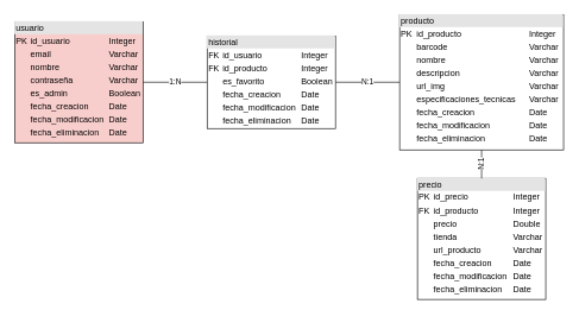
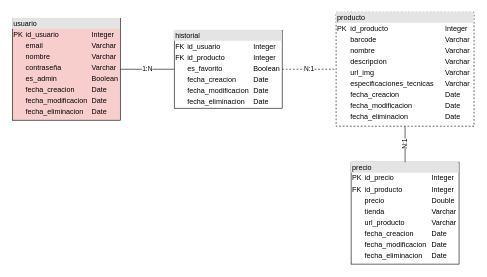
- <mxCell id="7" value="N:1" style="edgeStyle=orthogonalEdgeStyle;rounded=0;orthogonalLoop=1;jettySize=auto;html=1;entryX=0;entryY=0.5;entryDx=0;entryDy=0;endArrow=none;endFill=0;" edge="1" parent="1" source="8" target="6"><mxGeometry relative="1" as="geometry" /></mxCell>
+ <mxCell id="7" value="N:1" style="edgeStyle=orthogonalEdgeStyle;rounded=0;orthogonalLoop=1;jettySize=auto;html=1;entryX=0;entryY=0.5;entryDx=0;entryDy=0;endArrow=none;endFill=0;dashed=1;" edge="1" parent="1" source="8" target="6"><mxGeometry relative="1" as="geometry" /></mxCell>
- <mxCell id="6" value="&lt;div style=&quot;box-sizing:border-box;width:100%;background:#e4e4e4;padding:2px;&quot;&gt;producto&lt;/div&gt;&lt;table style=&quot;width:100%;font-size:1em;&quot; cellpadding=&quot;2&quot; cellspacing=&quot;0&quot;&gt;&lt;tbody&gt;&lt;tr&gt;&lt;td&gt;PK&lt;br&gt;&lt;/td&gt;&lt;td&gt;id_producto&lt;/td&gt;&lt;td&gt;Integer&lt;/td&gt;&lt;/tr&gt;&lt;tr&gt;&lt;td&gt;&lt;br&gt;&lt;/td&gt;&lt;td&gt;barcode&lt;/td&gt;&lt;td&gt;Varchar&lt;/td&gt;&lt;/tr&gt;&lt;tr&gt;&lt;td&gt;&lt;br&gt;&lt;/td&gt;&lt;td&gt;nombre&lt;br&gt;&lt;/td&gt;&lt;td&gt;Varchar&lt;br&gt;&lt;/td&gt;&lt;/tr&gt;&lt;tr&gt;&lt;td&gt;&lt;/td&gt;&lt;td&gt;descripcion&lt;/td&gt;&lt;td&gt;Varchar&lt;br&gt;&lt;/td&gt;&lt;/tr&gt;&lt;tr&gt;&lt;td&gt;&lt;br&gt;&lt;/td&gt;&lt;td&gt;url_img&lt;/td&gt;&lt;td&gt;Varchar&lt;/td&gt;&lt;/tr&gt;&lt;tr&gt;&lt;td&gt;&lt;br&gt;&lt;/td&gt;&lt;td&gt;especificaciones_tecnicas&lt;/td&gt;&lt;td&gt;Varchar&lt;/td&gt;&lt;/tr&gt;&lt;tr&gt;&lt;td&gt;&lt;br&gt;&lt;/td&gt;&lt;td&gt;fecha_creacion&lt;br&gt;&lt;/td&gt;&lt;td&gt;Date&lt;/td&gt;&lt;/tr&gt;&lt;tr&gt;&lt;td&gt;&lt;br&gt;&lt;/td&gt;&lt;td&gt;fecha_modificacion&lt;br&gt;&lt;/td&gt;&lt;td&gt;Date&lt;br&gt;&lt;/td&gt;&lt;/tr&gt;&lt;tr&gt;&lt;td&gt;&lt;br&gt;&lt;/td&gt;&lt;td&gt;fecha_eliminacion&lt;br&gt;&lt;/td&gt;&lt;td&gt;Date&lt;br&gt;&lt;/td&gt;&lt;/tr&gt;&lt;/tbody&gt;&lt;/table&gt;" style="verticalAlign=top;align=left;overflow=fill;html=1;" parent="1" vertex="1"><mxGeometry x="560" y="20" width="230" height="190" as="geometry" /></mxCell>
+ <mxCell id="6" value="&lt;div style=&quot;box-sizing:border-box;width:100%;background:#e4e4e4;padding:2px;&quot;&gt;producto&lt;/div&gt;&lt;table style=&quot;width:100%;font-size:1em;&quot; cellpadding=&quot;2&quot; cellspacing=&quot;0&quot;&gt;&lt;tbody&gt;&lt;tr&gt;&lt;td&gt;PK&lt;br&gt;&lt;/td&gt;&lt;td&gt;id_producto&lt;/td&gt;&lt;td&gt;Integer&lt;/td&gt;&lt;/tr&gt;&lt;tr&gt;&lt;td&gt;&lt;br&gt;&lt;/td&gt;&lt;td&gt;barcode&lt;/td&gt;&lt;td&gt;Varchar&lt;/td&gt;&lt;/tr&gt;&lt;tr&gt;&lt;td&gt;&lt;br&gt;&lt;/td&gt;&lt;td&gt;nombre&lt;br&gt;&lt;/td&gt;&lt;td&gt;Varchar&lt;br&gt;&lt;/td&gt;&lt;/tr&gt;&lt;tr&gt;&lt;td&gt;&lt;/td&gt;&lt;td&gt;descripcion&lt;/td&gt;&lt;td&gt;Varchar&lt;br&gt;&lt;/td&gt;&lt;/tr&gt;&lt;tr&gt;&lt;td&gt;&lt;br&gt;&lt;/td&gt;&lt;td&gt;url_img&lt;/td&gt;&lt;td&gt;Varchar&lt;/td&gt;&lt;/tr&gt;&lt;tr&gt;&lt;td&gt;&lt;br&gt;&lt;/td&gt;&lt;td&gt;especificaciones_tecnicas&lt;/td&gt;&lt;td&gt;Varchar&lt;/td&gt;&lt;/tr&gt;&lt;tr&gt;&lt;td&gt;&lt;br&gt;&lt;/td&gt;&lt;td&gt;fecha_creacion&lt;br&gt;&lt;/td&gt;&lt;td&gt;Date&lt;/td&gt;&lt;/tr&gt;&lt;tr&gt;&lt;td&gt;&lt;br&gt;&lt;/td&gt;&lt;td&gt;fecha_modificacion&lt;br&gt;&lt;/td&gt;&lt;td&gt;Date&lt;br&gt;&lt;/td&gt;&lt;/tr&gt;&lt;tr&gt;&lt;td&gt;&lt;br&gt;&lt;/td&gt;&lt;td&gt;fecha_eliminacion&lt;br&gt;&lt;/td&gt;&lt;td&gt;Date&lt;br&gt;&lt;/td&gt;&lt;/tr&gt;&lt;/tbody&gt;&lt;/table&gt;" style="verticalAlign=top;align=left;overflow=fill;html=1;dashed=1;" parent="1" vertex="1"><mxGeometry x="560" y="20" width="230" height="190" as="geometry" /></mxCell>
- <mxCell id="4" value="&lt;div style=&quot;box-sizing:border-box;width:100%;background:#e4e4e4;padding:2px;&quot;&gt;precio&lt;/div&gt;&lt;table style=&quot;width:100%;font-size:1em;&quot; cellpadding=&quot;2&quot; cellspacing=&quot;0&quot;&gt;&lt;tbody&gt;&lt;tr&gt;&lt;td&gt;PK&lt;br&gt;&lt;/td&gt;&lt;td&gt;id_precio&lt;/td&gt;&lt;td&gt;Integer&lt;/td&gt;&lt;/tr&gt;&lt;tr&gt;&lt;td&gt;FK&lt;/td&gt;&lt;td&gt;id_producto&lt;/td&gt;&lt;td&gt;Integer&lt;/td&gt;&lt;/tr&gt;&lt;tr&gt;&lt;td&gt;&lt;/td&gt;&lt;td&gt;precio&lt;/td&gt;&lt;td&gt;Double&lt;br&gt;&lt;/td&gt;&lt;/tr&gt;&lt;tr&gt;&lt;td&gt;&lt;br&gt;&lt;/td&gt;&lt;td&gt;tienda&lt;/td&gt;&lt;td&gt;Varchar&lt;br&gt;&lt;/td&gt;&lt;/tr&gt;&lt;tr&gt;&lt;td&gt;&lt;br&gt;&lt;/td&gt;&lt;td&gt;url_producto&lt;/td&gt;&lt;td&gt;Varchar&lt;/td&gt;&lt;/tr&gt;&lt;tr&gt;&lt;td&gt;&lt;br&gt;&lt;/td&gt;&lt;td&gt;fecha_creacion&lt;br&gt;&lt;/td&gt;&lt;td&gt;Date&lt;/td&gt;&lt;/tr&gt;&lt;tr&gt;&lt;td&gt;&lt;br&gt;&lt;/td&gt;&lt;td&gt;fecha_modificacion&lt;br&gt;&lt;/td&gt;&lt;td&gt;Date&lt;/td&gt;&lt;/tr&gt;&lt;tr&gt;&lt;td&gt;&lt;br&gt;&lt;/td&gt;&lt;td&gt;fecha_eliminacion&lt;br&gt;&lt;/td&gt;&lt;td&gt;Date&lt;/td&gt;&lt;/tr&gt;&lt;/tbody&gt;&lt;/table&gt;" style="verticalAlign=top;align=left;overflow=fill;html=1;" parent="1" vertex="1"><mxGeometry x="585" y="250" width="180" height="170" as="geometry" /></mxCell>
+ <mxCell id="4" value="&lt;div style=&quot;box-sizing:border-box;width:100%;background:#e4e4e4;padding:2px;&quot;&gt;precio&lt;/div&gt;&lt;table style=&quot;width:100%;font-size:1em;&quot; cellpadding=&quot;2&quot; cellspacing=&quot;0&quot;&gt;&lt;tbody&gt;&lt;tr&gt;&lt;td&gt;PK&lt;br&gt;&lt;/td&gt;&lt;td&gt;id_precio&lt;/td&gt;&lt;td&gt;Integer&lt;/td&gt;&lt;/tr&gt;&lt;tr&gt;&lt;td&gt;FK&lt;/td&gt;&lt;td&gt;id_producto&lt;/td&gt;&lt;td&gt;Integer&lt;/td&gt;&lt;/tr&gt;&lt;tr&gt;&lt;td&gt;&lt;/td&gt;&lt;td&gt;precio&lt;/td&gt;&lt;td&gt;Double&lt;br&gt;&lt;/td&gt;&lt;/tr&gt;&lt;tr&gt;&lt;td&gt;&lt;br&gt;&lt;/td&gt;&lt;td&gt;tienda&lt;/td&gt;&lt;td&gt;Varchar&lt;br&gt;&lt;/td&gt;&lt;/tr&gt;&lt;tr&gt;&lt;td&gt;&lt;br&gt;&lt;/td&gt;&lt;td&gt;url_producto&lt;/td&gt;&lt;td&gt;Varchar&lt;/td&gt;&lt;/tr&gt;&lt;tr&gt;&lt;td&gt;&lt;br&gt;&lt;/td&gt;&lt;td&gt;fecha_creacion&lt;br&gt;&lt;/td&gt;&lt;td&gt;Date&lt;/td&gt;&lt;/tr&gt;&lt;tr&gt;&lt;td&gt;&lt;br&gt;&lt;/td&gt;&lt;td&gt;fecha_modificacion&lt;br&gt;&lt;/td&gt;&lt;td&gt;Date&lt;/td&gt;&lt;/tr&gt;&lt;tr&gt;&lt;td&gt;&lt;br&gt;&lt;/td&gt;&lt;td&gt;fecha_eliminacion&lt;br&gt;&lt;/td&gt;&lt;td&gt;Date&lt;/td&gt;&lt;/tr&gt;&lt;/tbody&gt;&lt;/table&gt;" style="verticalAlign=top;align=left;overflow=fill;html=1;" parent="1" vertex="1"><mxGeometry x="585" y="270" width="180" height="170" as="geometry" /></mxCell>
